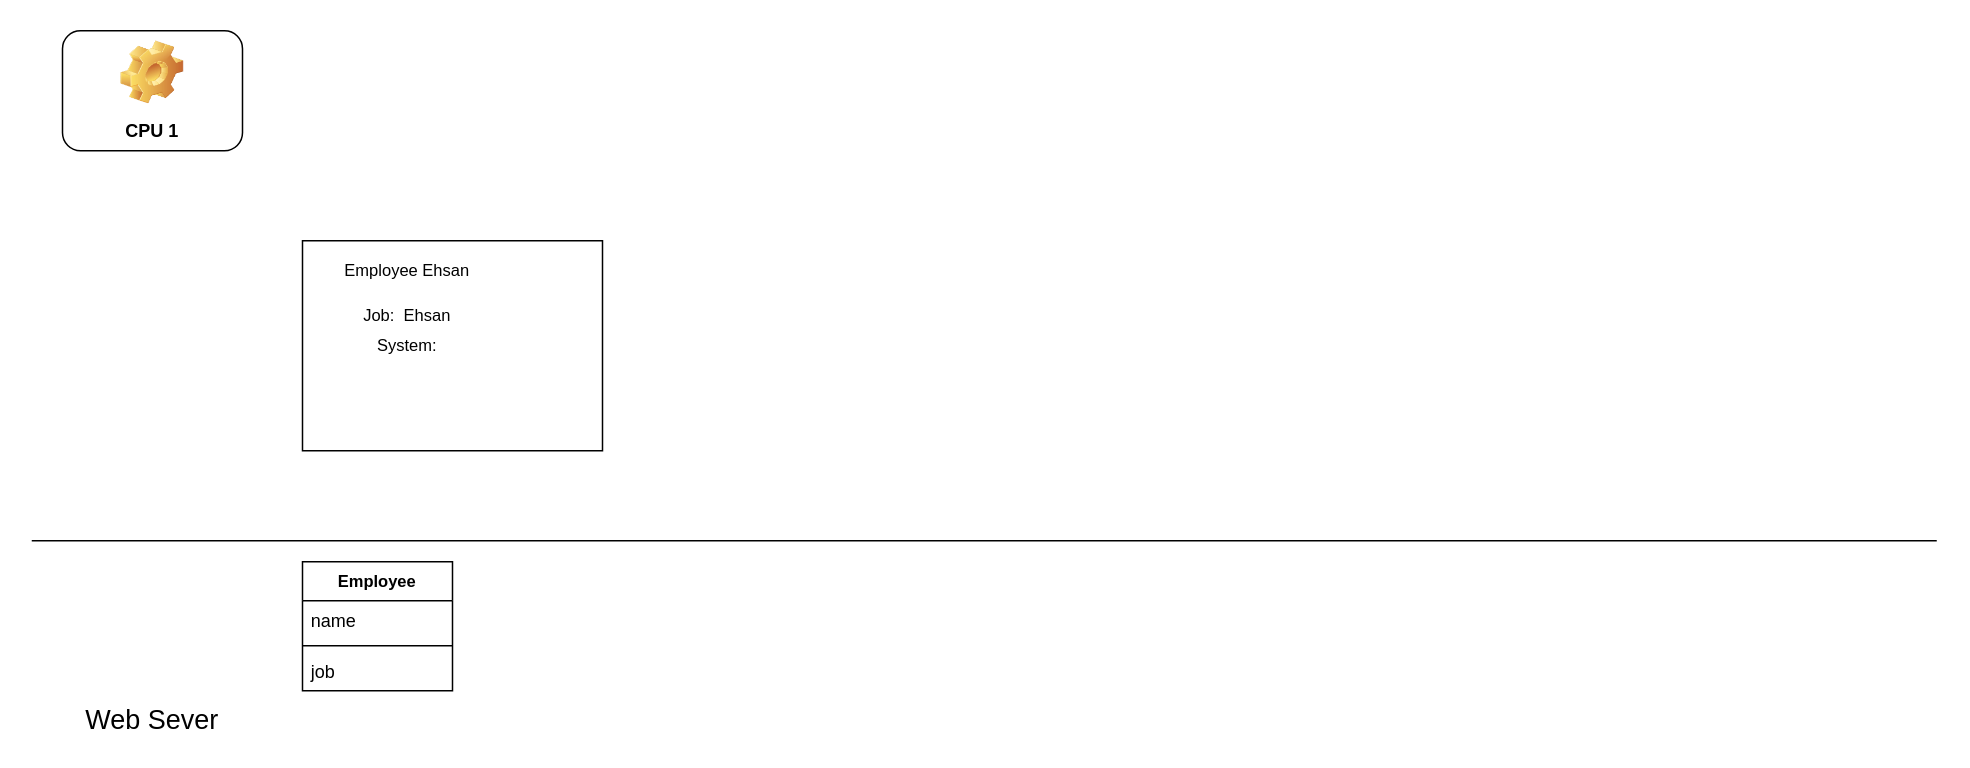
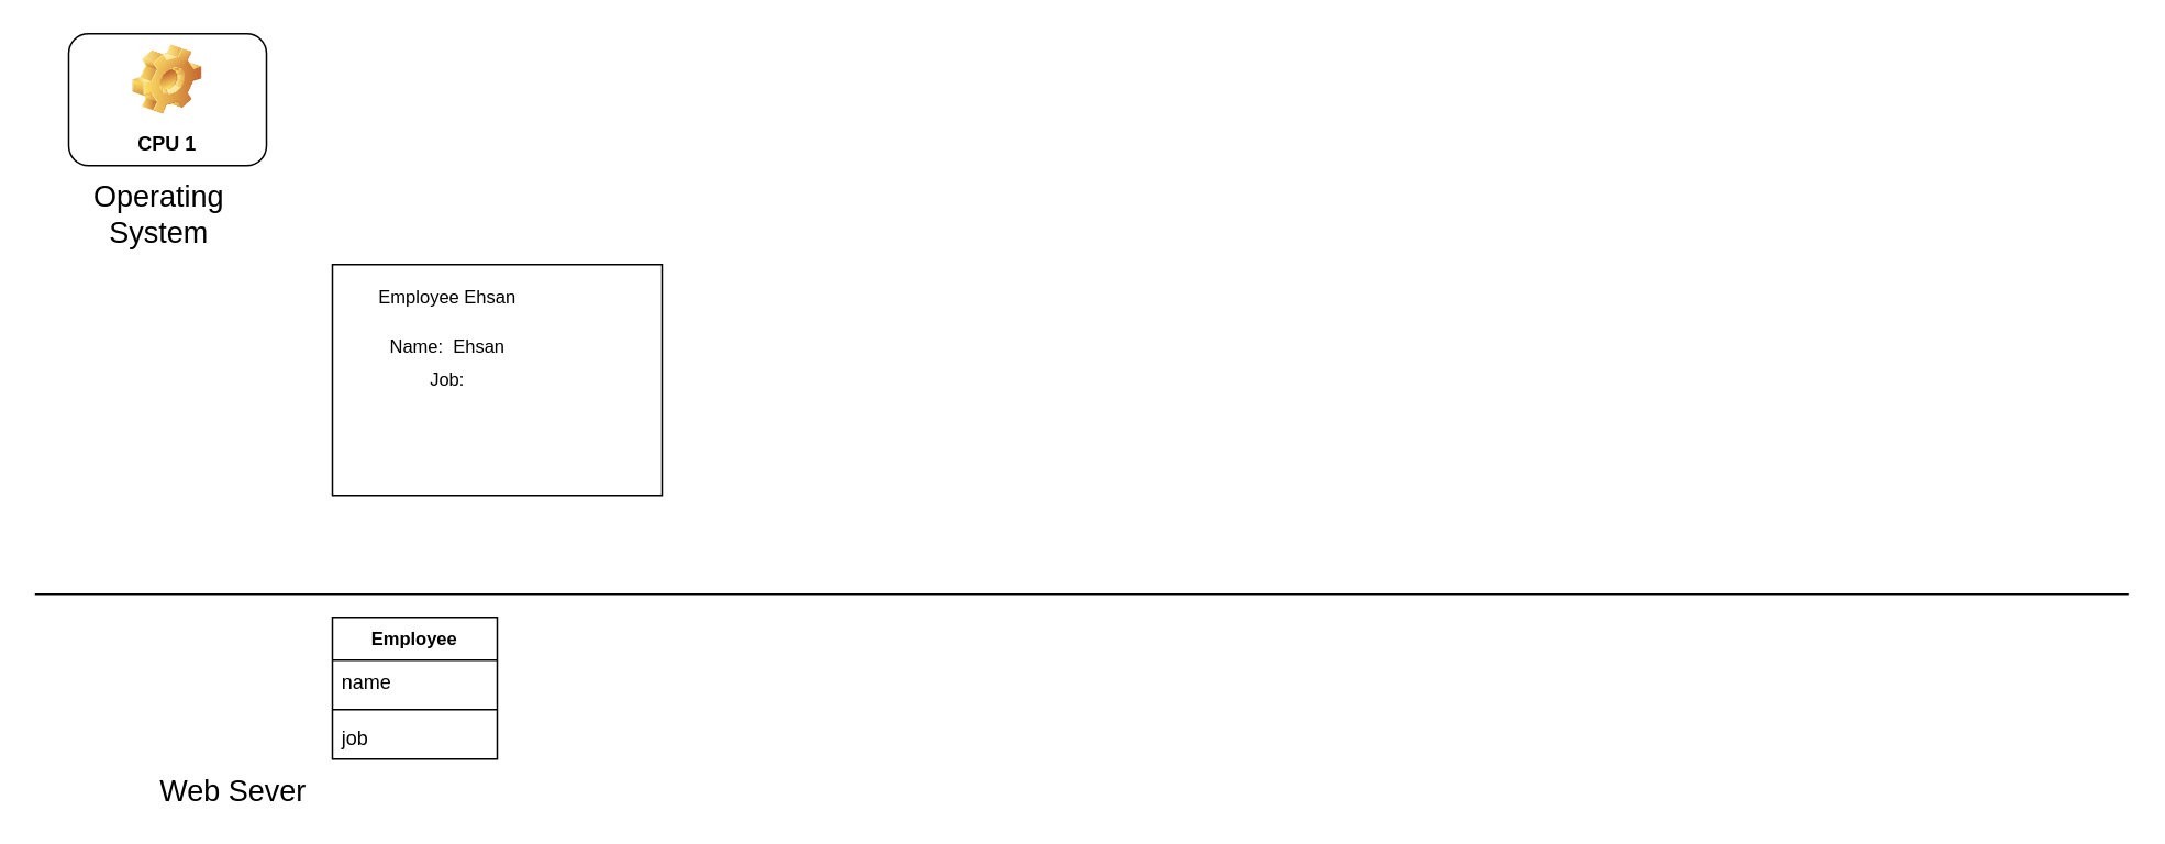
+ <mxCell id="4" value="Operating System" style="text;html=1;strokeColor=none;fillColor=none;align=center;verticalAlign=middle;whiteSpace=wrap;rounded=0;fontSize=18;" vertex="1" parent="1"><mxGeometry x="41" y="110" width="110" height="40" as="geometry" /></mxCell>
- <mxCell id="12" value="Job:&amp;nbsp; Ehsan" style="text;html=1;strokeColor=none;fillColor=none;align=center;verticalAlign=middle;whiteSpace=wrap;rounded=0;fontSize=11;" vertex="1" parent="1"><mxGeometry x="201" y="200" width="140" height="20" as="geometry" /></mxCell>
+ <mxCell id="12" value="Name:&amp;nbsp; Ehsan" style="text;html=1;strokeColor=none;fillColor=none;align=center;verticalAlign=middle;whiteSpace=wrap;rounded=0;fontSize=11;" vertex="1" parent="1"><mxGeometry x="201" y="200" width="140" height="20" as="geometry" /></mxCell>
- <mxCell id="13" value="System:" style="text;html=1;strokeColor=none;fillColor=none;align=center;verticalAlign=middle;whiteSpace=wrap;rounded=0;fontSize=11;" vertex="1" parent="1"><mxGeometry x="201" y="219.5" width="140" height="20" as="geometry" /></mxCell>
+ <mxCell id="13" value="Job:" style="text;html=1;strokeColor=none;fillColor=none;align=center;verticalAlign=middle;whiteSpace=wrap;rounded=0;fontSize=11;" vertex="1" parent="1"><mxGeometry x="201" y="219.5" width="140" height="20" as="geometry" /></mxCell>
- <mxCell id="5" value="Web Sever" style="text;html=1;strokeColor=none;fillColor=none;align=center;verticalAlign=middle;whiteSpace=wrap;rounded=0;fontSize=18;" vertex="1" parent="1"><mxGeometry x="41" y="470" width="120" height="20" as="geometry" /></mxCell>
+ <mxCell id="5" value="Web Sever" style="text;html=1;strokeColor=none;fillColor=none;align=center;verticalAlign=middle;whiteSpace=wrap;rounded=0;fontSize=18;" vertex="1" parent="1"><mxGeometry x="81" y="470" width="120" height="20" as="geometry" /></mxCell>
